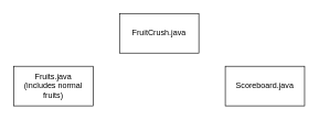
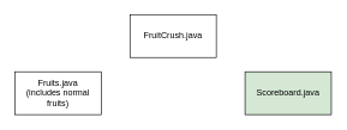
- <mxCell id="4" value="&lt;div&gt;Scoreboard.java&lt;/div&gt;" style="rounded=0;whiteSpace=wrap;html=1;" vertex="1" parent="1"><mxGeometry x="340" y="100" width="120" height="60" as="geometry" /></mxCell>
+ <mxCell id="4" value="&lt;div&gt;Scoreboard.java&lt;/div&gt;" style="rounded=0;whiteSpace=wrap;html=1;fillColor=#d5e8d4;" vertex="1" parent="1"><mxGeometry x="340" y="100" width="120" height="60" as="geometry" /></mxCell>
